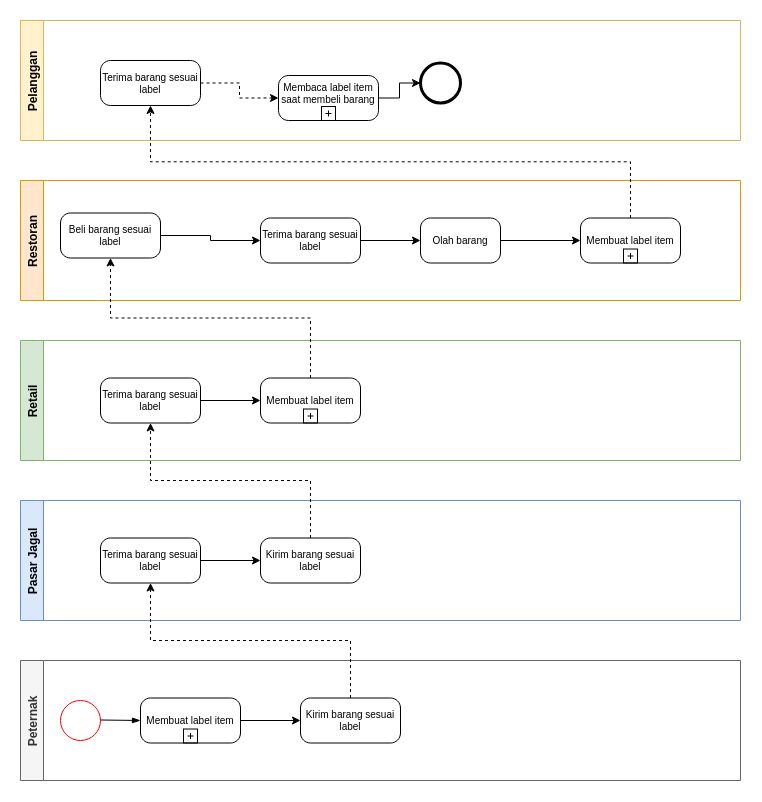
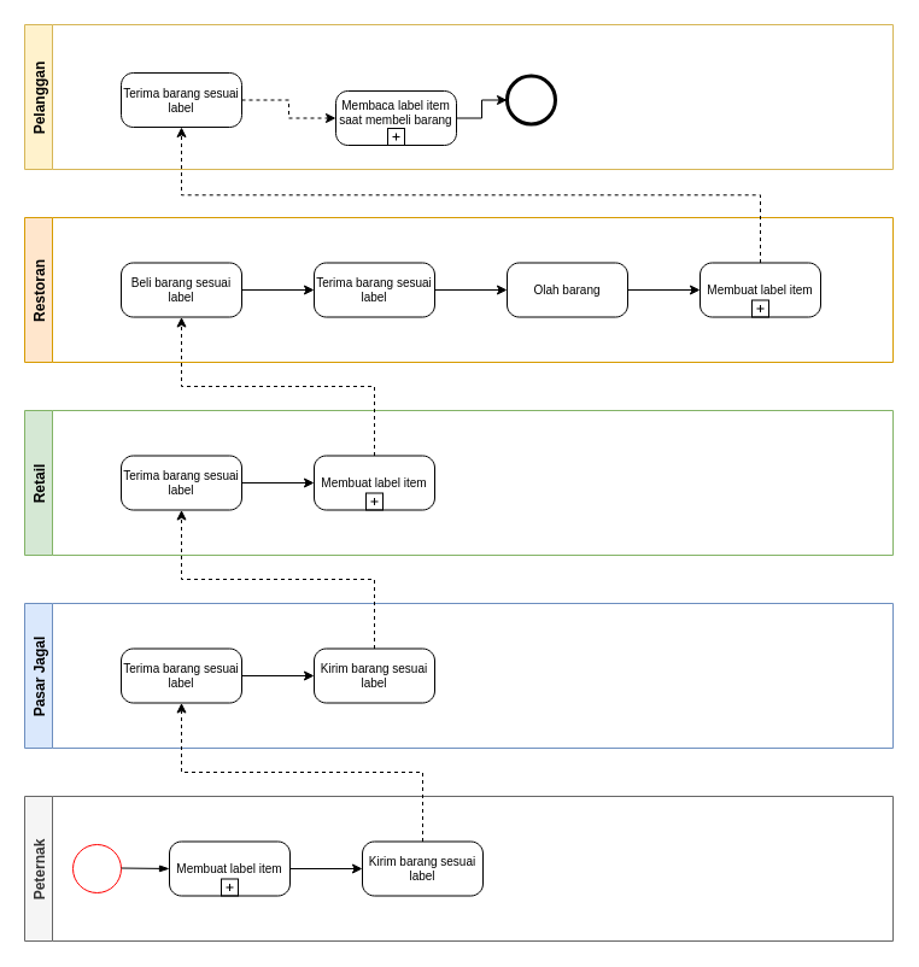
- <mxCell id="12" value="Beli barang sesuai label" style="points=[[0.25,0,0],[0.5,0,0],[0.75,0,0],[1,0.25,0],[1,0.5,0],[1,0.75,0],[0.75,1,0],[0.5,1,0],[0.25,1,0],[0,0.75,0],[0,0.5,0],[0,0.25,0]];shape=mxgraph.bpmn.task;whiteSpace=wrap;rectStyle=rounded;size=10;taskMarker=abstract;fontSize=10;" vertex="1" parent="10"><mxGeometry x="40" y="32.5" width="100" height="45" as="geometry" /></mxCell>
+ <mxCell id="12" value="Beli barang sesuai label" style="points=[[0.25,0,0],[0.5,0,0],[0.75,0,0],[1,0.25,0],[1,0.5,0],[1,0.75,0],[0.75,1,0],[0.5,1,0],[0.25,1,0],[0,0.75,0],[0,0.5,0],[0,0.25,0]];shape=mxgraph.bpmn.task;whiteSpace=wrap;rectStyle=rounded;size=10;taskMarker=abstract;fontSize=10;" vertex="1" parent="10"><mxGeometry x="80" y="37.5" width="100" height="45" as="geometry" /></mxCell>
- <mxCell id="16" value="Olah barang" style="points=[[0.25,0,0],[0.5,0,0],[0.75,0,0],[1,0.25,0],[1,0.5,0],[1,0.75,0],[0.75,1,0],[0.5,1,0],[0.25,1,0],[0,0.75,0],[0,0.5,0],[0,0.25,0]];shape=mxgraph.bpmn.task;whiteSpace=wrap;rectStyle=rounded;size=10;taskMarker=abstract;fontSize=10;" vertex="1" parent="10"><mxGeometry x="400" y="37.5" width="80" height="45" as="geometry" /></mxCell>
+ <mxCell id="16" value="Olah barang" style="points=[[0.25,0,0],[0.5,0,0],[0.75,0,0],[1,0.25,0],[1,0.5,0],[1,0.75,0],[0.75,1,0],[0.5,1,0],[0.25,1,0],[0,0.75,0],[0,0.5,0],[0,0.25,0]];shape=mxgraph.bpmn.task;whiteSpace=wrap;rectStyle=rounded;size=10;taskMarker=abstract;fontSize=10;" vertex="1" parent="10"><mxGeometry x="400" y="37.5" width="100" height="45" as="geometry" /></mxCell>
